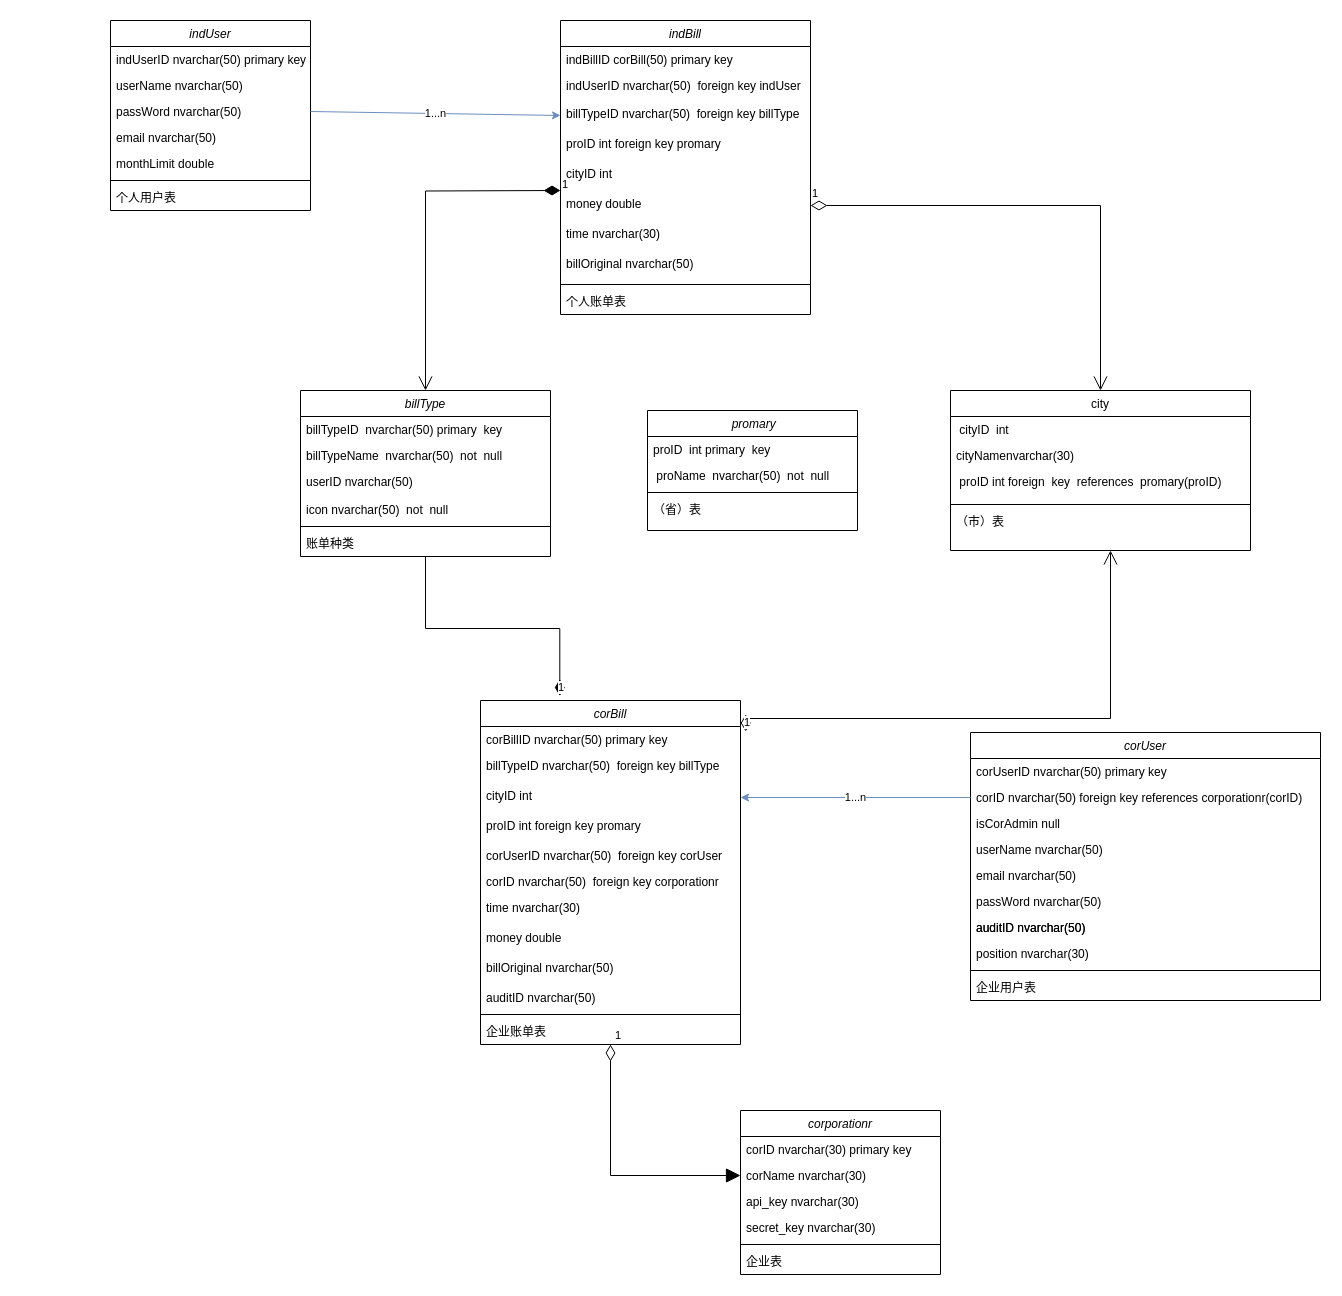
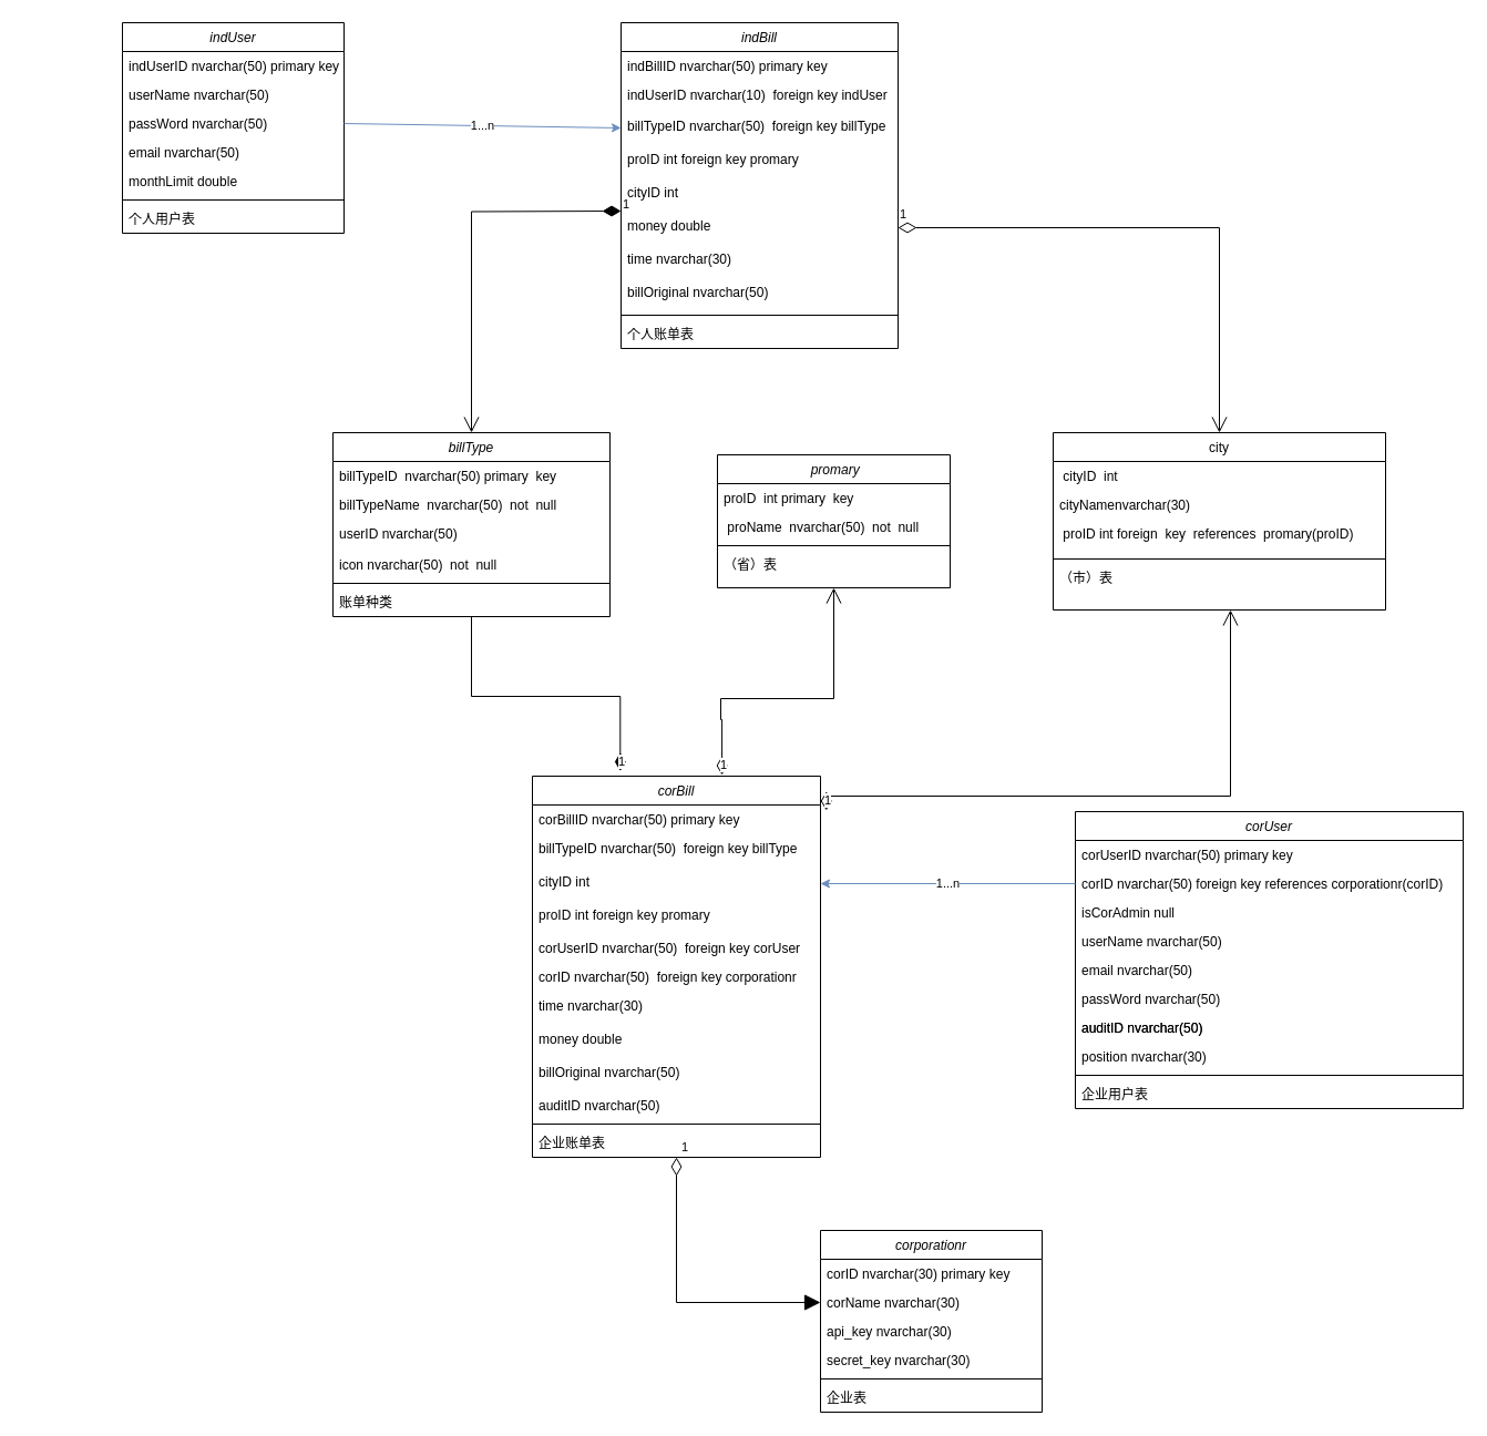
- <mxCell id="14" value="indBillID corBill(50) primary key" style="text;align=left;verticalAlign=top;spacingLeft=4;spacingRight=4;overflow=hidden;rotatable=0;points=[[0,0.5],[1,0.5]];portConstraint=eastwest;" parent="13" vertex="1"><mxGeometry y="26" width="250" height="26" as="geometry" /></mxCell>
+ <mxCell id="14" value="indBillID nvarchar(50) primary key" style="text;align=left;verticalAlign=top;spacingLeft=4;spacingRight=4;overflow=hidden;rotatable=0;points=[[0,0.5],[1,0.5]];portConstraint=eastwest;" parent="13" vertex="1"><mxGeometry y="26" width="250" height="26" as="geometry" /></mxCell>
- <mxCell id="15" value="indUserID nvarchar(50)  foreign key indUser " style="text;align=left;verticalAlign=top;spacingLeft=4;spacingRight=4;overflow=hidden;rotatable=0;points=[[0,0.5],[1,0.5]];portConstraint=eastwest;rounded=0;shadow=0;html=0;" parent="13" vertex="1"><mxGeometry y="52" width="250" height="28" as="geometry" /></mxCell>
+ <mxCell id="15" value="indUserID nvarchar(10)  foreign key indUser " style="text;align=left;verticalAlign=top;spacingLeft=4;spacingRight=4;overflow=hidden;rotatable=0;points=[[0,0.5],[1,0.5]];portConstraint=eastwest;rounded=0;shadow=0;html=0;" parent="13" vertex="1"><mxGeometry y="52" width="250" height="28" as="geometry" /></mxCell>
+ <mxCell id="76" value="1" style="endArrow=open;html=1;endSize=12;startArrow=diamondThin;startSize=14;startFill=0;edgeStyle=orthogonalEdgeStyle;align=left;verticalAlign=bottom;rounded=0;strokeColor=default;entryX=0.5;entryY=1;entryDx=0;entryDy=0;exitX=0.658;exitY=-0.003;exitDx=0;exitDy=0;exitPerimeter=0;" parent="1" source="43" target="2" edge="1"><mxGeometry x="-1" y="3" relative="1" as="geometry"><mxPoint x="650" y="649" as="sourcePoint" /><mxPoint x="800" y="690" as="targetPoint" /><Array as="points"><mxPoint x="651" y="649" /><mxPoint x="650" y="630" /><mxPoint x="752" y="630" /></Array></mxGeometry></mxCell>
